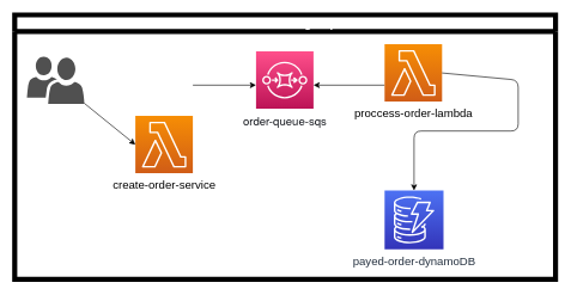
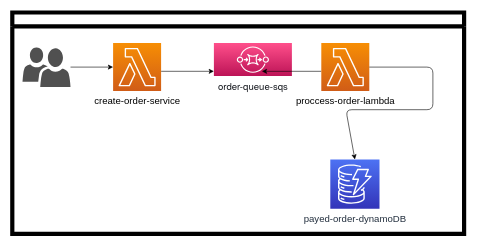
- <mxCell id="2" value="Create order group" style="swimlane;whiteSpace=wrap;html=1;labelBackgroundColor=none;strokeWidth=7;fontSize=16;fontColor=#FFFFFF;startSize=23;" vertex="1" parent="1"><mxGeometry x="20" y="20" width="753" height="369" as="geometry" /></mxCell>
+ <mxCell id="2" value="Create order create" style="swimlane;whiteSpace=wrap;html=1;labelBackgroundColor=none;strokeWidth=7;fontSize=16;fontColor=#FFFFFF;startSize=23;" vertex="1" parent="1"><mxGeometry x="20" y="20" width="753" height="369" as="geometry" /></mxCell>
- <mxCell id="9" value="&lt;font style=&quot;font-size: 16px;&quot; color=&quot;#000000&quot;&gt;&lt;span style=&quot;font-family: Helvetica; font-style: normal; font-variant-ligatures: normal; font-variant-caps: normal; font-weight: 400; letter-spacing: normal; orphans: 2; text-align: center; text-indent: 0px; text-transform: none; widows: 2; word-spacing: 0px; -webkit-text-stroke-width: 0px; text-decoration-thickness: initial; text-decoration-style: initial; text-decoration-color: initial; float: none; display: inline !important;&quot;&gt;proccess-order-lambda&lt;/span&gt;&lt;/font&gt;" style="sketch=0;points=[[0,0,0],[0.25,0,0],[0.5,0,0],[0.75,0,0],[1,0,0],[0,1,0],[0.25,1,0],[0.5,1,0],[0.75,1,0],[1,1,0],[0,0.25,0],[0,0.5,0],[0,0.75,0],[1,0.25,0],[1,0.5,0],[1,0.75,0]];outlineConnect=0;fontColor=#232F3E;gradientColor=#F78E04;gradientDirection=north;fillColor=#D05C17;strokeColor=#ffffff;dashed=0;verticalLabelPosition=bottom;verticalAlign=top;align=center;html=1;fontSize=12;fontStyle=0;aspect=fixed;shape=mxgraph.aws4.resourceIcon;resIcon=mxgraph.aws4.lambda;" vertex="1" parent="2"><mxGeometry x="515" y="41" width="80" height="80" as="geometry" /></mxCell>
+ <mxCell id="9" value="&lt;font style=&quot;font-size: 16px;&quot; color=&quot;#000000&quot;&gt;&lt;span style=&quot;font-family: Helvetica; font-style: normal; font-variant-ligatures: normal; font-variant-caps: normal; font-weight: 400; letter-spacing: normal; orphans: 2; text-align: center; text-indent: 0px; text-transform: none; widows: 2; word-spacing: 0px; -webkit-text-stroke-width: 0px; text-decoration-thickness: initial; text-decoration-style: initial; text-decoration-color: initial; float: none; display: inline !important;&quot;&gt;proccess-order-lambda&lt;/span&gt;&lt;/font&gt;" style="sketch=0;points=[[0,0,0],[0.25,0,0],[0.5,0,0],[0.75,0,0],[1,0,0],[0,1,0],[0.25,1,0],[0.5,1,0],[0.75,1,0],[1,1,0],[0,0.25,0],[0,0.5,0],[0,0.75,0],[1,0.25,0],[1,0.5,0],[1,0.75,0]];outlineConnect=0;fontColor=#232F3E;gradientColor=#F78E04;gradientDirection=north;fillColor=#D05C17;strokeColor=#ffffff;dashed=0;verticalLabelPosition=bottom;verticalAlign=top;align=center;html=1;fontSize=12;fontStyle=0;aspect=fixed;shape=mxgraph.aws4.resourceIcon;resIcon=mxgraph.aws4.lambda;" vertex="1" parent="2"><mxGeometry x="515" y="51" width="80" height="80" as="geometry" /></mxCell>
- <mxCell id="4" value="&lt;h5 style=&quot;font-family: &amp;quot;Amazon Ember&amp;quot;, &amp;quot;Helvetica Neue&amp;quot;, Roboto, Arial, sans-serif; font-weight: var(--font-weight-heading-xs-lfmr92, 400); margin-block: 0px; padding-block: var(--space-xxs-9rrxti, 4px); padding-inline: 0px; color: rgb(22, 25, 31); font-size: var(--font-size-heading-xs-pz04z3, 16px); line-height: var(--line-height-heading-xs-jsenn1, 20px); -webkit-font-smoothing: var(--font-smoothing-webkit-8fiijr, auto); text-align: start; background-color: rgb(255, 255, 255); padding: 0px;&quot;&gt;order-queue-sqs&lt;/h5&gt;" style="sketch=0;points=[[0,0,0],[0.25,0,0],[0.5,0,0],[0.75,0,0],[1,0,0],[0,1,0],[0.25,1,0],[0.5,1,0],[0.75,1,0],[1,1,0],[0,0.25,0],[0,0.5,0],[0,0.75,0],[1,0.25,0],[1,0.5,0],[1,0.75,0]];outlineConnect=0;fontColor=#232F3E;gradientColor=#FF4F8B;gradientDirection=north;fillColor=#BC1356;strokeColor=#ffffff;dashed=0;verticalLabelPosition=bottom;verticalAlign=top;align=center;html=1;fontSize=12;fontStyle=0;aspect=fixed;shape=mxgraph.aws4.resourceIcon;resIcon=mxgraph.aws4.sqs;" vertex="1" parent="2"><mxGeometry x="336" y="51" width="80" height="80" as="geometry" /></mxCell>
+ <mxCell id="4" value="&lt;h5 style=&quot;font-family: &amp;quot;Amazon Ember&amp;quot;, &amp;quot;Helvetica Neue&amp;quot;, Roboto, Arial, sans-serif; font-weight: var(--font-weight-heading-xs-lfmr92, 400); margin-block: 0px; padding-block: var(--space-xxs-9rrxti, 4px); padding-inline: 0px; color: rgb(22, 25, 31); font-size: var(--font-size-heading-xs-pz04z3, 16px); line-height: var(--line-height-heading-xs-jsenn1, 20px); -webkit-font-smoothing: var(--font-smoothing-webkit-8fiijr, auto); text-align: start; background-color: rgb(255, 255, 255); padding: 0px;&quot;&gt;order-queue-sqs&lt;/h5&gt;" style="sketch=0;points=[[0,0,0],[0.25,0,0],[0.5,0,0],[0.75,0,0],[1,0,0],[0,1,0],[0.25,1,0],[0.5,1,0],[0.75,1,0],[1,1,0],[0,0.25,0],[0,0.5,0],[0,0.75,0],[1,0.25,0],[1,0.5,0],[1,0.75,0]];outlineConnect=0;fontColor=#232F3E;gradientColor=#FF4F8B;gradientDirection=north;fillColor=#BC1356;strokeColor=#ffffff;dashed=0;verticalLabelPosition=bottom;verticalAlign=top;align=center;html=1;fontSize=12;fontStyle=0;aspect=fixed;shape=mxgraph.aws4.resourceIcon;resIcon=mxgraph.aws4.sqs;" vertex="1" parent="2"><mxGeometry x="336" y="51" width="130" height="55" as="geometry" /></mxCell>
- <mxCell id="6" value="&lt;font style=&quot;font-size: 16px;&quot; color=&quot;#000000&quot;&gt;&lt;span style=&quot;font-family: Helvetica; font-style: normal; font-variant-ligatures: normal; font-variant-caps: normal; font-weight: 400; letter-spacing: normal; orphans: 2; text-align: center; text-indent: 0px; text-transform: none; widows: 2; word-spacing: 0px; -webkit-text-stroke-width: 0px; text-decoration-thickness: initial; text-decoration-style: initial; text-decoration-color: initial; float: none; display: inline !important;&quot;&gt;create-order-service&lt;/span&gt;&lt;/font&gt;" style="sketch=0;points=[[0,0,0],[0.25,0,0],[0.5,0,0],[0.75,0,0],[1,0,0],[0,1,0],[0.25,1,0],[0.5,1,0],[0.75,1,0],[1,1,0],[0,0.25,0],[0,0.5,0],[0,0.75,0],[1,0.25,0],[1,0.5,0],[1,0.75,0]];outlineConnect=0;fontColor=#232F3E;gradientColor=#F78E04;gradientDirection=north;fillColor=#D05C17;strokeColor=#ffffff;dashed=0;verticalLabelPosition=bottom;verticalAlign=top;align=center;html=1;fontSize=12;fontStyle=0;aspect=fixed;shape=mxgraph.aws4.resourceIcon;resIcon=mxgraph.aws4.lambda;" vertex="1" parent="2"><mxGeometry x="168" y="141" width="80" height="80" as="geometry" /></mxCell>
+ <mxCell id="6" value="&lt;font style=&quot;font-size: 16px;&quot; color=&quot;#000000&quot;&gt;&lt;span style=&quot;font-family: Helvetica; font-style: normal; font-variant-ligatures: normal; font-variant-caps: normal; font-weight: 400; letter-spacing: normal; orphans: 2; text-align: center; text-indent: 0px; text-transform: none; widows: 2; word-spacing: 0px; -webkit-text-stroke-width: 0px; text-decoration-thickness: initial; text-decoration-style: initial; text-decoration-color: initial; float: none; display: inline !important;&quot;&gt;create-order-service&lt;/span&gt;&lt;/font&gt;" style="sketch=0;points=[[0,0,0],[0.25,0,0],[0.5,0,0],[0.75,0,0],[1,0,0],[0,1,0],[0.25,1,0],[0.5,1,0],[0.75,1,0],[1,1,0],[0,0.25,0],[0,0.5,0],[0,0.75,0],[1,0.25,0],[1,0.5,0],[1,0.75,0]];outlineConnect=0;fontColor=#232F3E;gradientColor=#F78E04;gradientDirection=north;fillColor=#D05C17;strokeColor=#ffffff;dashed=0;verticalLabelPosition=bottom;verticalAlign=top;align=center;html=1;fontSize=12;fontStyle=0;aspect=fixed;shape=mxgraph.aws4.resourceIcon;resIcon=mxgraph.aws4.lambda;" vertex="1" parent="2"><mxGeometry x="168" y="51" width="80" height="80" as="geometry" /></mxCell>
- <mxCell id="10" value="&lt;font style=&quot;font-size: 16px;&quot;&gt;payed-order-dynamoDB&lt;/font&gt;" style="sketch=0;points=[[0,0,0],[0.25,0,0],[0.5,0,0],[0.75,0,0],[1,0,0],[0,1,0],[0.25,1,0],[0.5,1,0],[0.75,1,0],[1,1,0],[0,0.25,0],[0,0.5,0],[0,0.75,0],[1,0.25,0],[1,0.5,0],[1,0.75,0]];outlineConnect=0;fontColor=#232F3E;gradientColor=#4D72F3;gradientDirection=north;fillColor=#3334B9;strokeColor=#ffffff;dashed=0;verticalLabelPosition=bottom;verticalAlign=top;align=center;html=1;fontSize=12;fontStyle=0;aspect=fixed;shape=mxgraph.aws4.resourceIcon;resIcon=mxgraph.aws4.dynamodb;labelBackgroundColor=none;" vertex="1" parent="2"><mxGeometry x="515" y="245" width="82" height="82" as="geometry" /></mxCell>
+ <mxCell id="10" value="&lt;font style=&quot;font-size: 16px;&quot;&gt;payed-order-dynamoDB&lt;/font&gt;" style="sketch=0;points=[[0,0,0],[0.25,0,0],[0.5,0,0],[0.75,0,0],[1,0,0],[0,1,0],[0.25,1,0],[0.5,1,0],[0.75,1,0],[1,1,0],[0,0.25,0],[0,0.5,0],[0,0.75,0],[1,0.25,0],[1,0.5,0],[1,0.75,0]];outlineConnect=0;fontColor=#232F3E;gradientColor=#4D72F3;gradientDirection=north;fillColor=#3334B9;strokeColor=#ffffff;dashed=0;verticalLabelPosition=bottom;verticalAlign=top;align=center;html=1;fontSize=12;fontStyle=0;aspect=fixed;shape=mxgraph.aws4.resourceIcon;resIcon=mxgraph.aws4.dynamodb;labelBackgroundColor=none;" vertex="1" parent="2"><mxGeometry x="530" y="245" width="82" height="82" as="geometry" /></mxCell>
